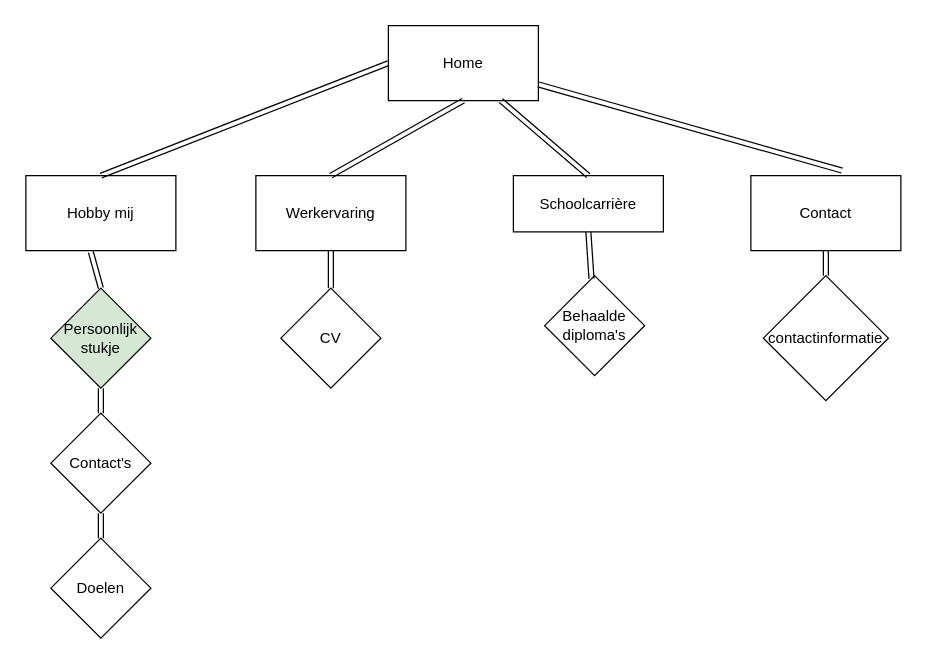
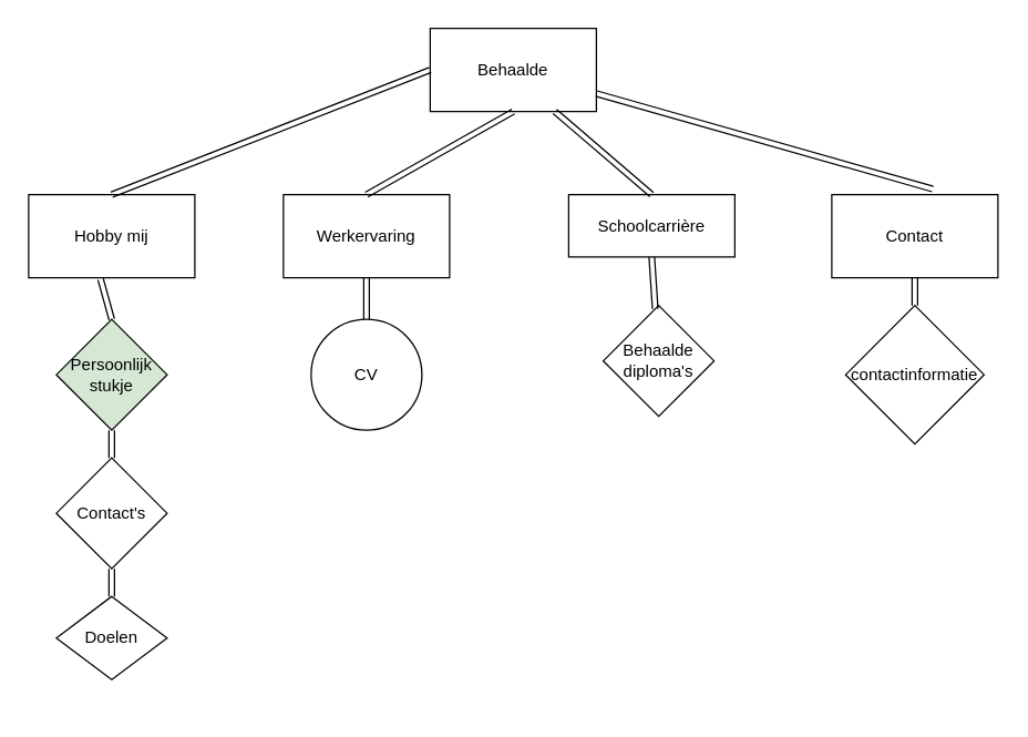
- <mxCell id="2" value="Home" style="rounded=0;whiteSpace=wrap;html=1;" vertex="1" parent="1"><mxGeometry x="310" y="20" width="120" height="60" as="geometry" /></mxCell>
+ <mxCell id="2" value="Behaalde" style="rounded=0;whiteSpace=wrap;html=1;" vertex="1" parent="1"><mxGeometry x="310" y="20" width="120" height="60" as="geometry" /></mxCell>
- <mxCell id="10" value="CV" style="rhombus;whiteSpace=wrap;html=1;" vertex="1" parent="1"><mxGeometry x="224" y="230" width="80" height="80" as="geometry" /></mxCell>
+ <mxCell id="10" value="CV" style="ellipse;whiteSpace=wrap;html=1;" vertex="1" parent="1"><mxGeometry x="224" y="230" width="80" height="80" as="geometry" /></mxCell>
- <mxCell id="9" value="Doelen" style="rhombus;whiteSpace=wrap;html=1;" vertex="1" parent="1"><mxGeometry x="40" y="430" width="80" height="80" as="geometry" /></mxCell>
+ <mxCell id="9" value="Doelen" style="rhombus;whiteSpace=wrap;html=1;" vertex="1" parent="1"><mxGeometry x="40" y="430" width="80" height="60" as="geometry" /></mxCell>
